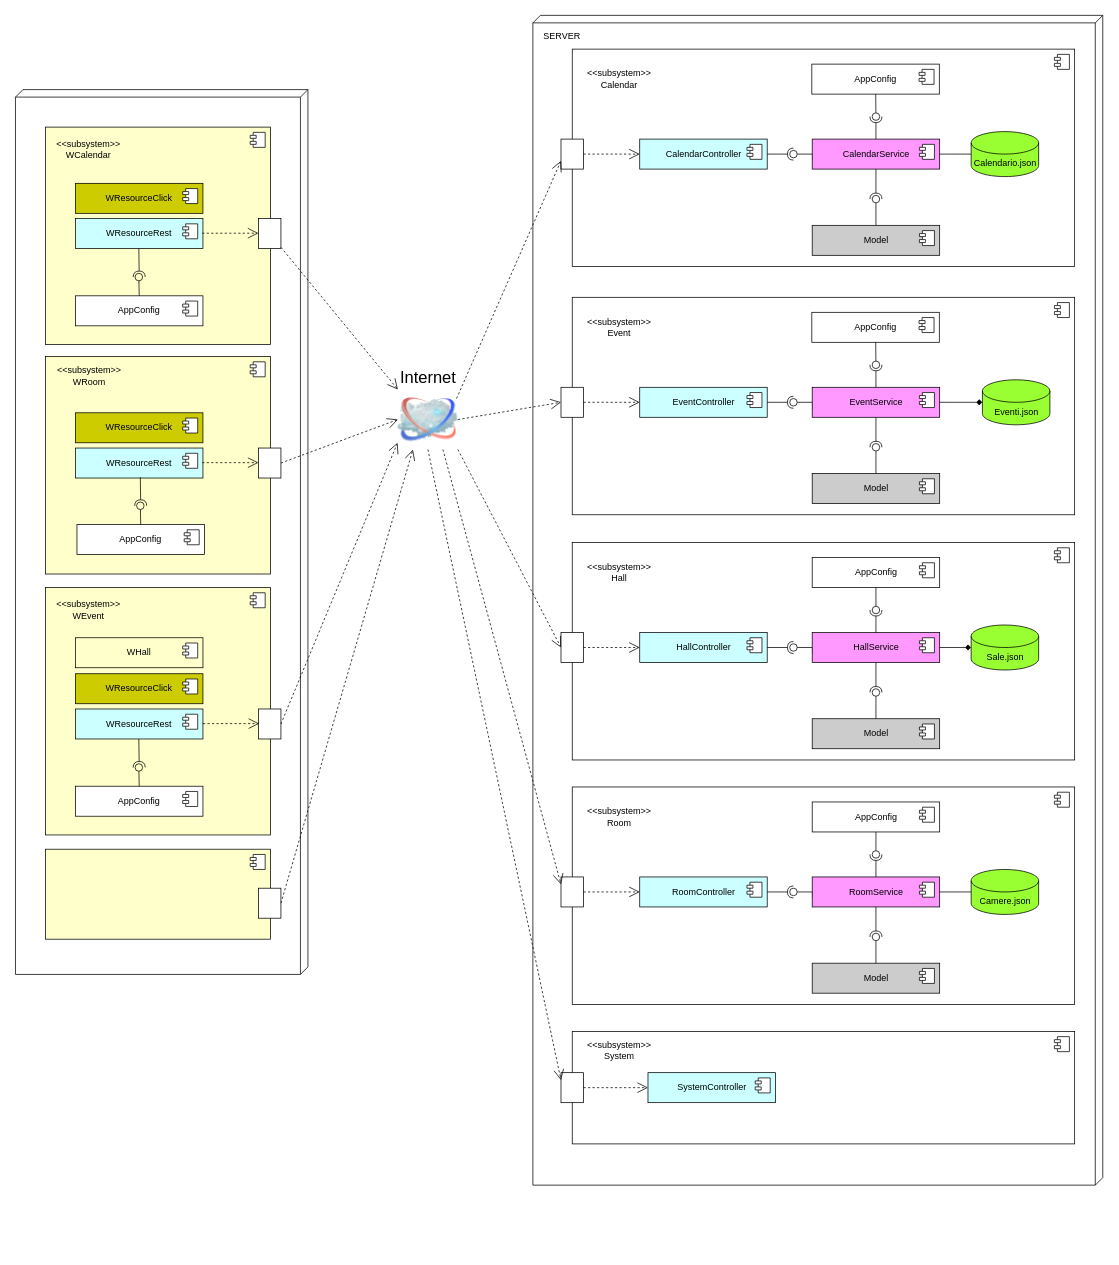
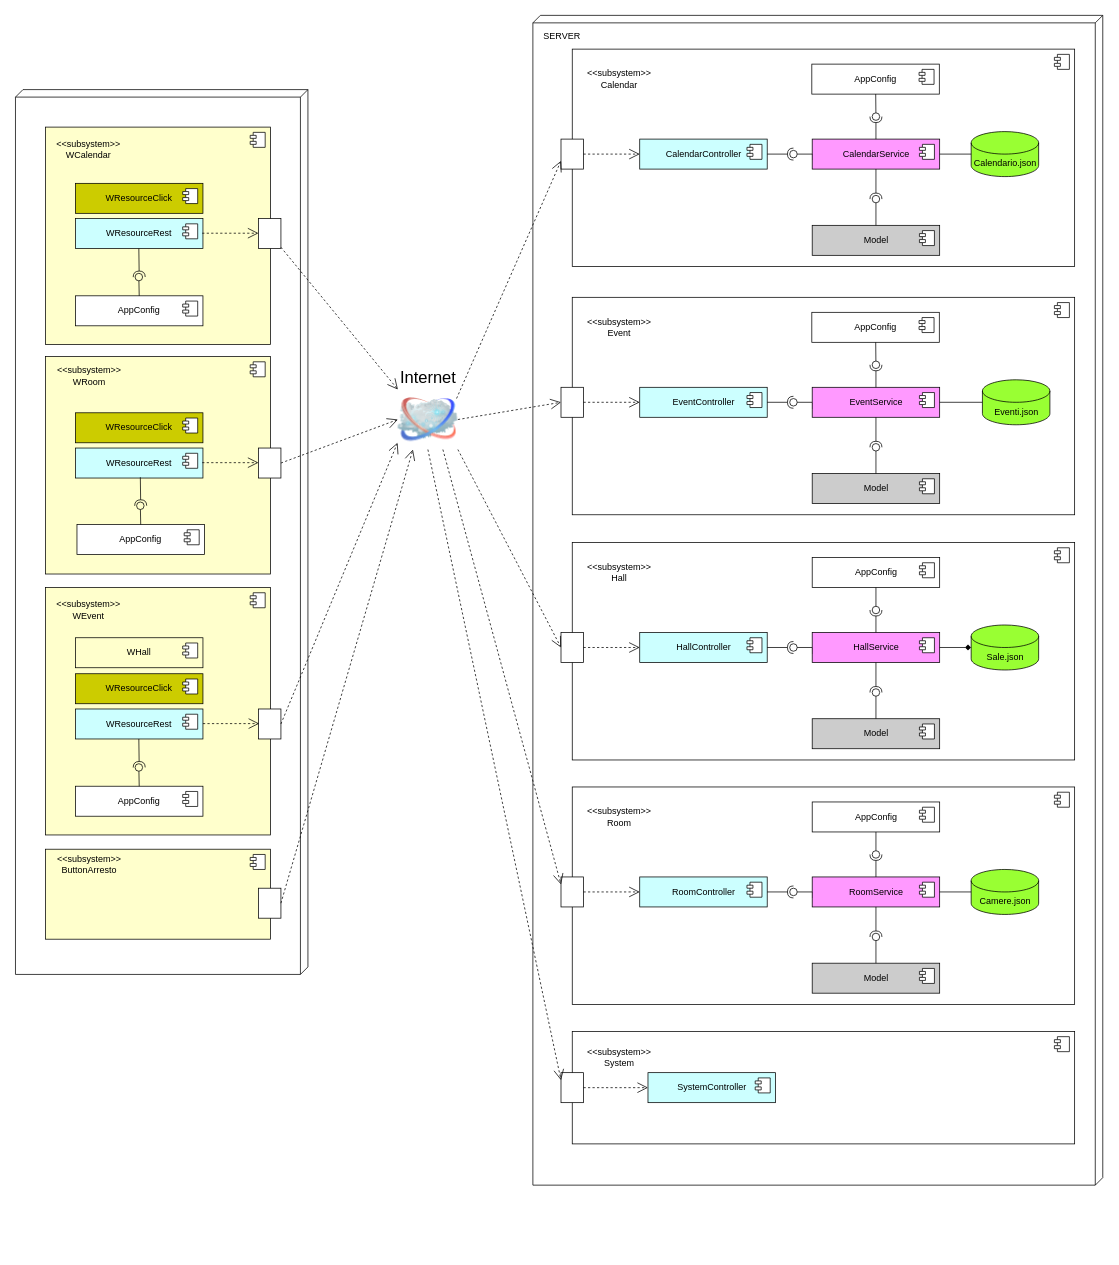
- <mxCell id="12" value="" style="endArrow=diamond;html=1;rounded=0;entryX=0;entryY=0.5;entryDx=0;entryDy=0;entryPerimeter=0;exitX=1;exitY=0.5;exitDx=0;exitDy=0;" parent="4" source="7" target="9" edge="1"><mxGeometry width="50" height="50" relative="1" as="geometry"><mxPoint x="415" y="100" as="sourcePoint" /><mxPoint x="465" y="50" as="targetPoint" /></mxGeometry></mxCell>
+ <mxCell id="12" value="" style="endArrow=none;html=1;rounded=0;entryX=0;entryY=0.5;entryDx=0;entryDy=0;entryPerimeter=0;exitX=1;exitY=0.5;exitDx=0;exitDy=0;" parent="4" source="7" target="9" edge="1"><mxGeometry width="50" height="50" relative="1" as="geometry"><mxPoint x="415" y="100" as="sourcePoint" /><mxPoint x="465" y="50" as="targetPoint" /></mxGeometry></mxCell>
+ <mxCell id="131" value="&amp;lt;&amp;lt;subsystem&amp;gt;&amp;gt;&lt;br&gt;ButtonArresto" style="text;strokeColor=none;align=center;fillColor=none;html=1;verticalAlign=middle;whiteSpace=wrap;rounded=0;" parent="128" vertex="1"><mxGeometry x="11" width="95" height="40" as="geometry" /></mxCell>
- <mxCell id="81" value="&amp;lt;&amp;lt;subsystem&amp;gt;&amp;gt;&lt;br&gt;System" style="text;strokeColor=none;align=center;fillColor=none;html=1;verticalAlign=middle;whiteSpace=wrap;rounded=0;" parent="73" vertex="1"><mxGeometry x="30" y="5" width="95" height="40" as="geometry" /></mxCell>
+ <mxCell id="81" value="&amp;lt;&amp;lt;subsystem&amp;gt;&amp;gt;&lt;br&gt;System" style="text;strokeColor=none;align=center;fillColor=none;html=1;verticalAlign=middle;whiteSpace=wrap;rounded=0;" parent="73" vertex="1"><mxGeometry x="30" y="15" width="95" height="40" as="geometry" /></mxCell>
